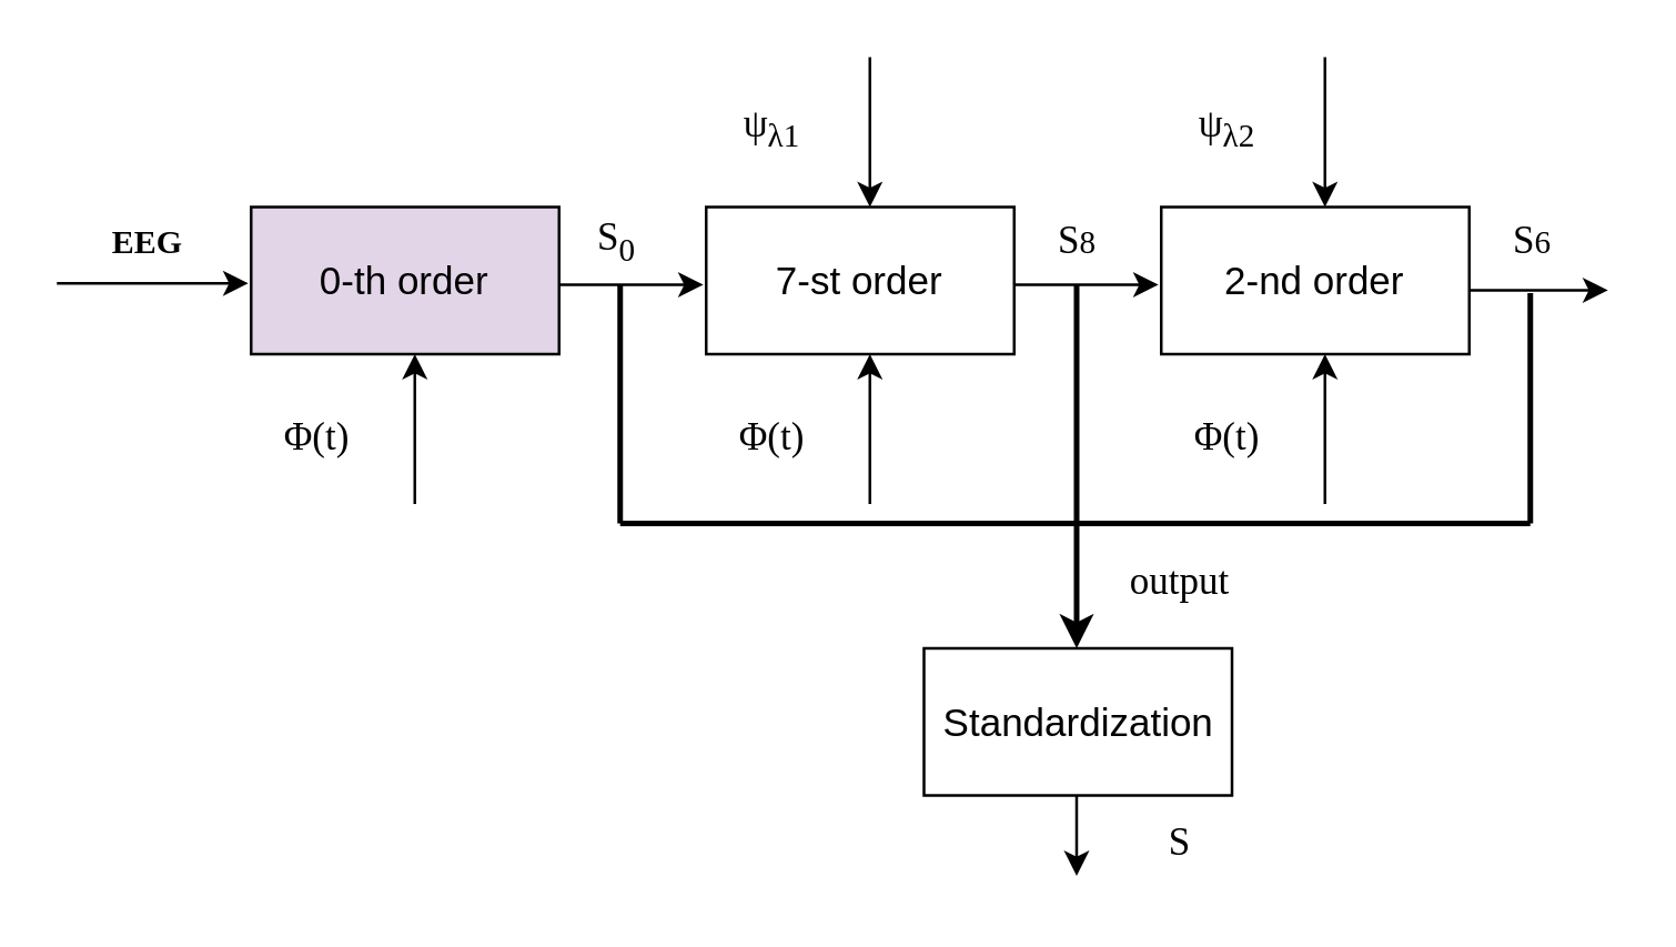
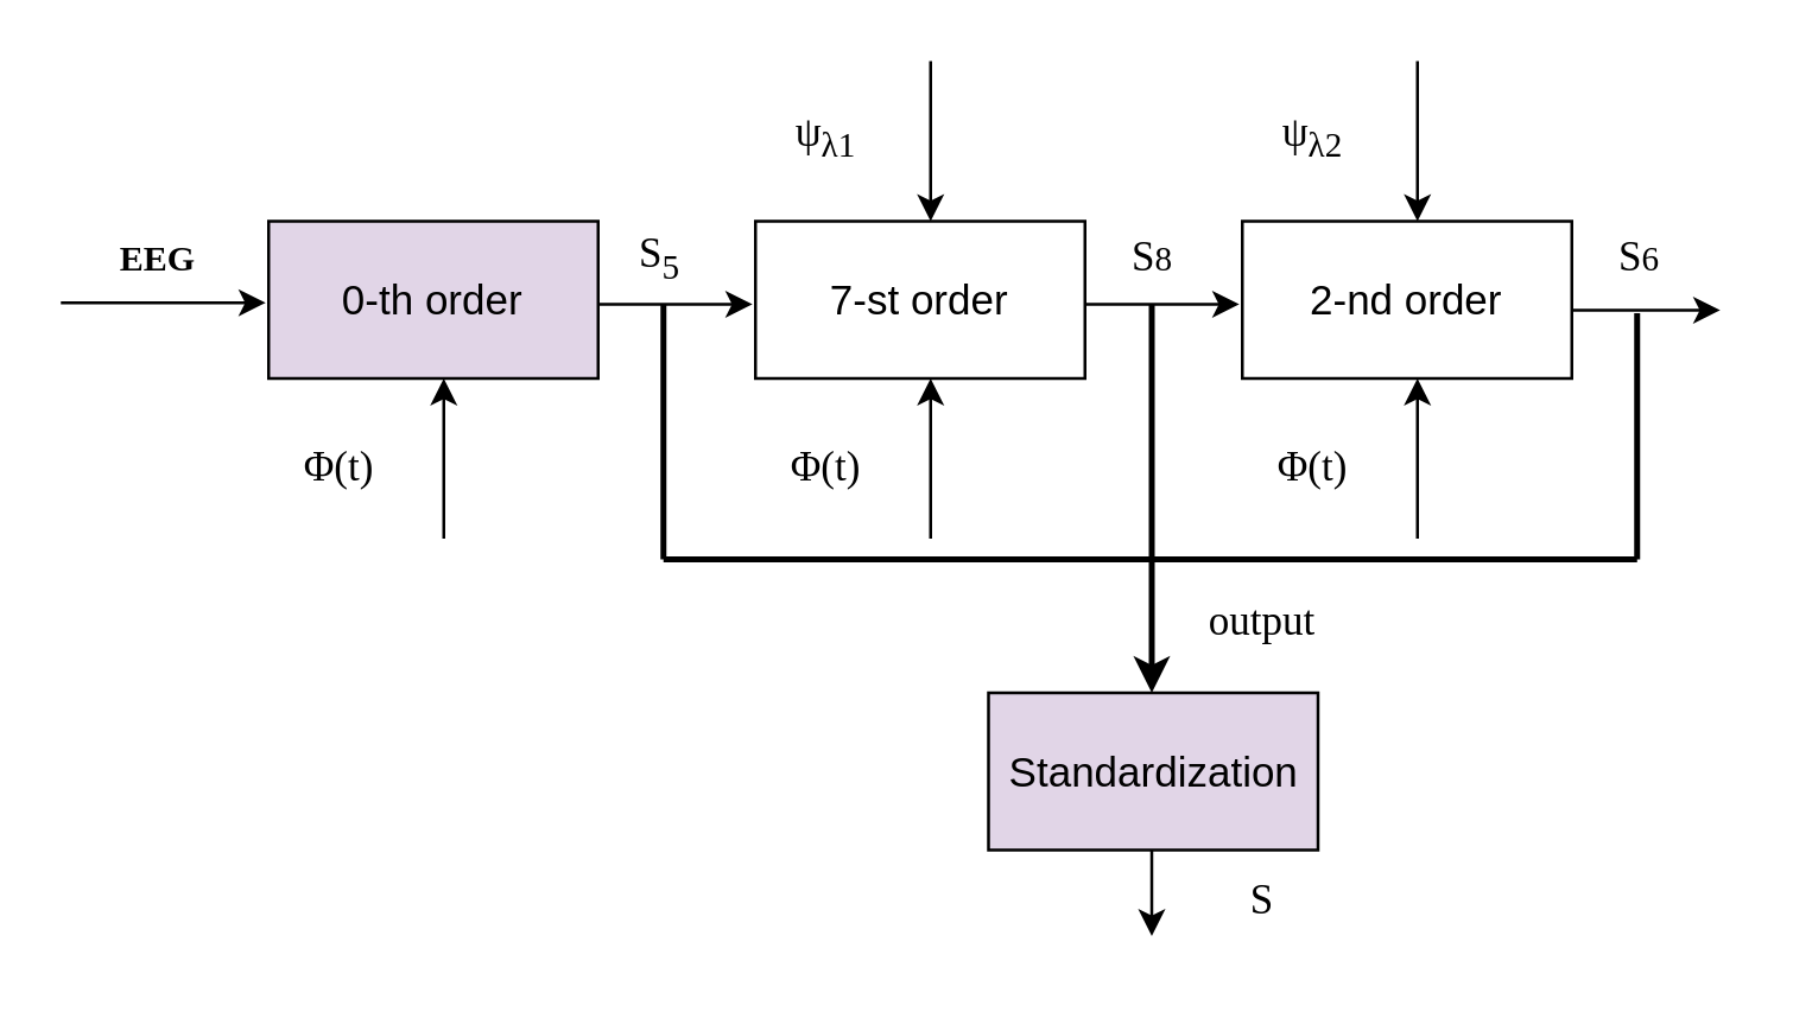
- <mxCell id="20" value="S&lt;sub&gt;0&lt;/sub&gt;" style="text;html=1;strokeColor=none;fillColor=none;align=center;verticalAlign=middle;whiteSpace=wrap;rounded=0;fontSize=14;fontFamily=Times New Roman;" vertex="1" parent="1"><mxGeometry x="192" y="72" width="60" height="30" as="geometry" /></mxCell>
+ <mxCell id="20" value="S&lt;sub&gt;5&lt;/sub&gt;" style="text;html=1;strokeColor=none;fillColor=none;align=center;verticalAlign=middle;whiteSpace=wrap;rounded=0;fontSize=14;fontFamily=Times New Roman;" vertex="1" parent="1"><mxGeometry x="192" y="72" width="60" height="30" as="geometry" /></mxCell>
- <mxCell id="2" value="&lt;font style=&quot;font-size: 14px;&quot;&gt;Standardization&lt;/font&gt;" style="rounded=0;whiteSpace=wrap;html=1;" vertex="1" parent="1"><mxGeometry x="332.5" y="233" width="111" height="53" as="geometry" /></mxCell>
+ <mxCell id="2" value="&lt;font style=&quot;font-size: 14px;&quot;&gt;Standardization&lt;/font&gt;" style="rounded=0;whiteSpace=wrap;html=1;fillColor=#e1d5e7;" vertex="1" parent="1"><mxGeometry x="332.5" y="233" width="111" height="53" as="geometry" /></mxCell>
